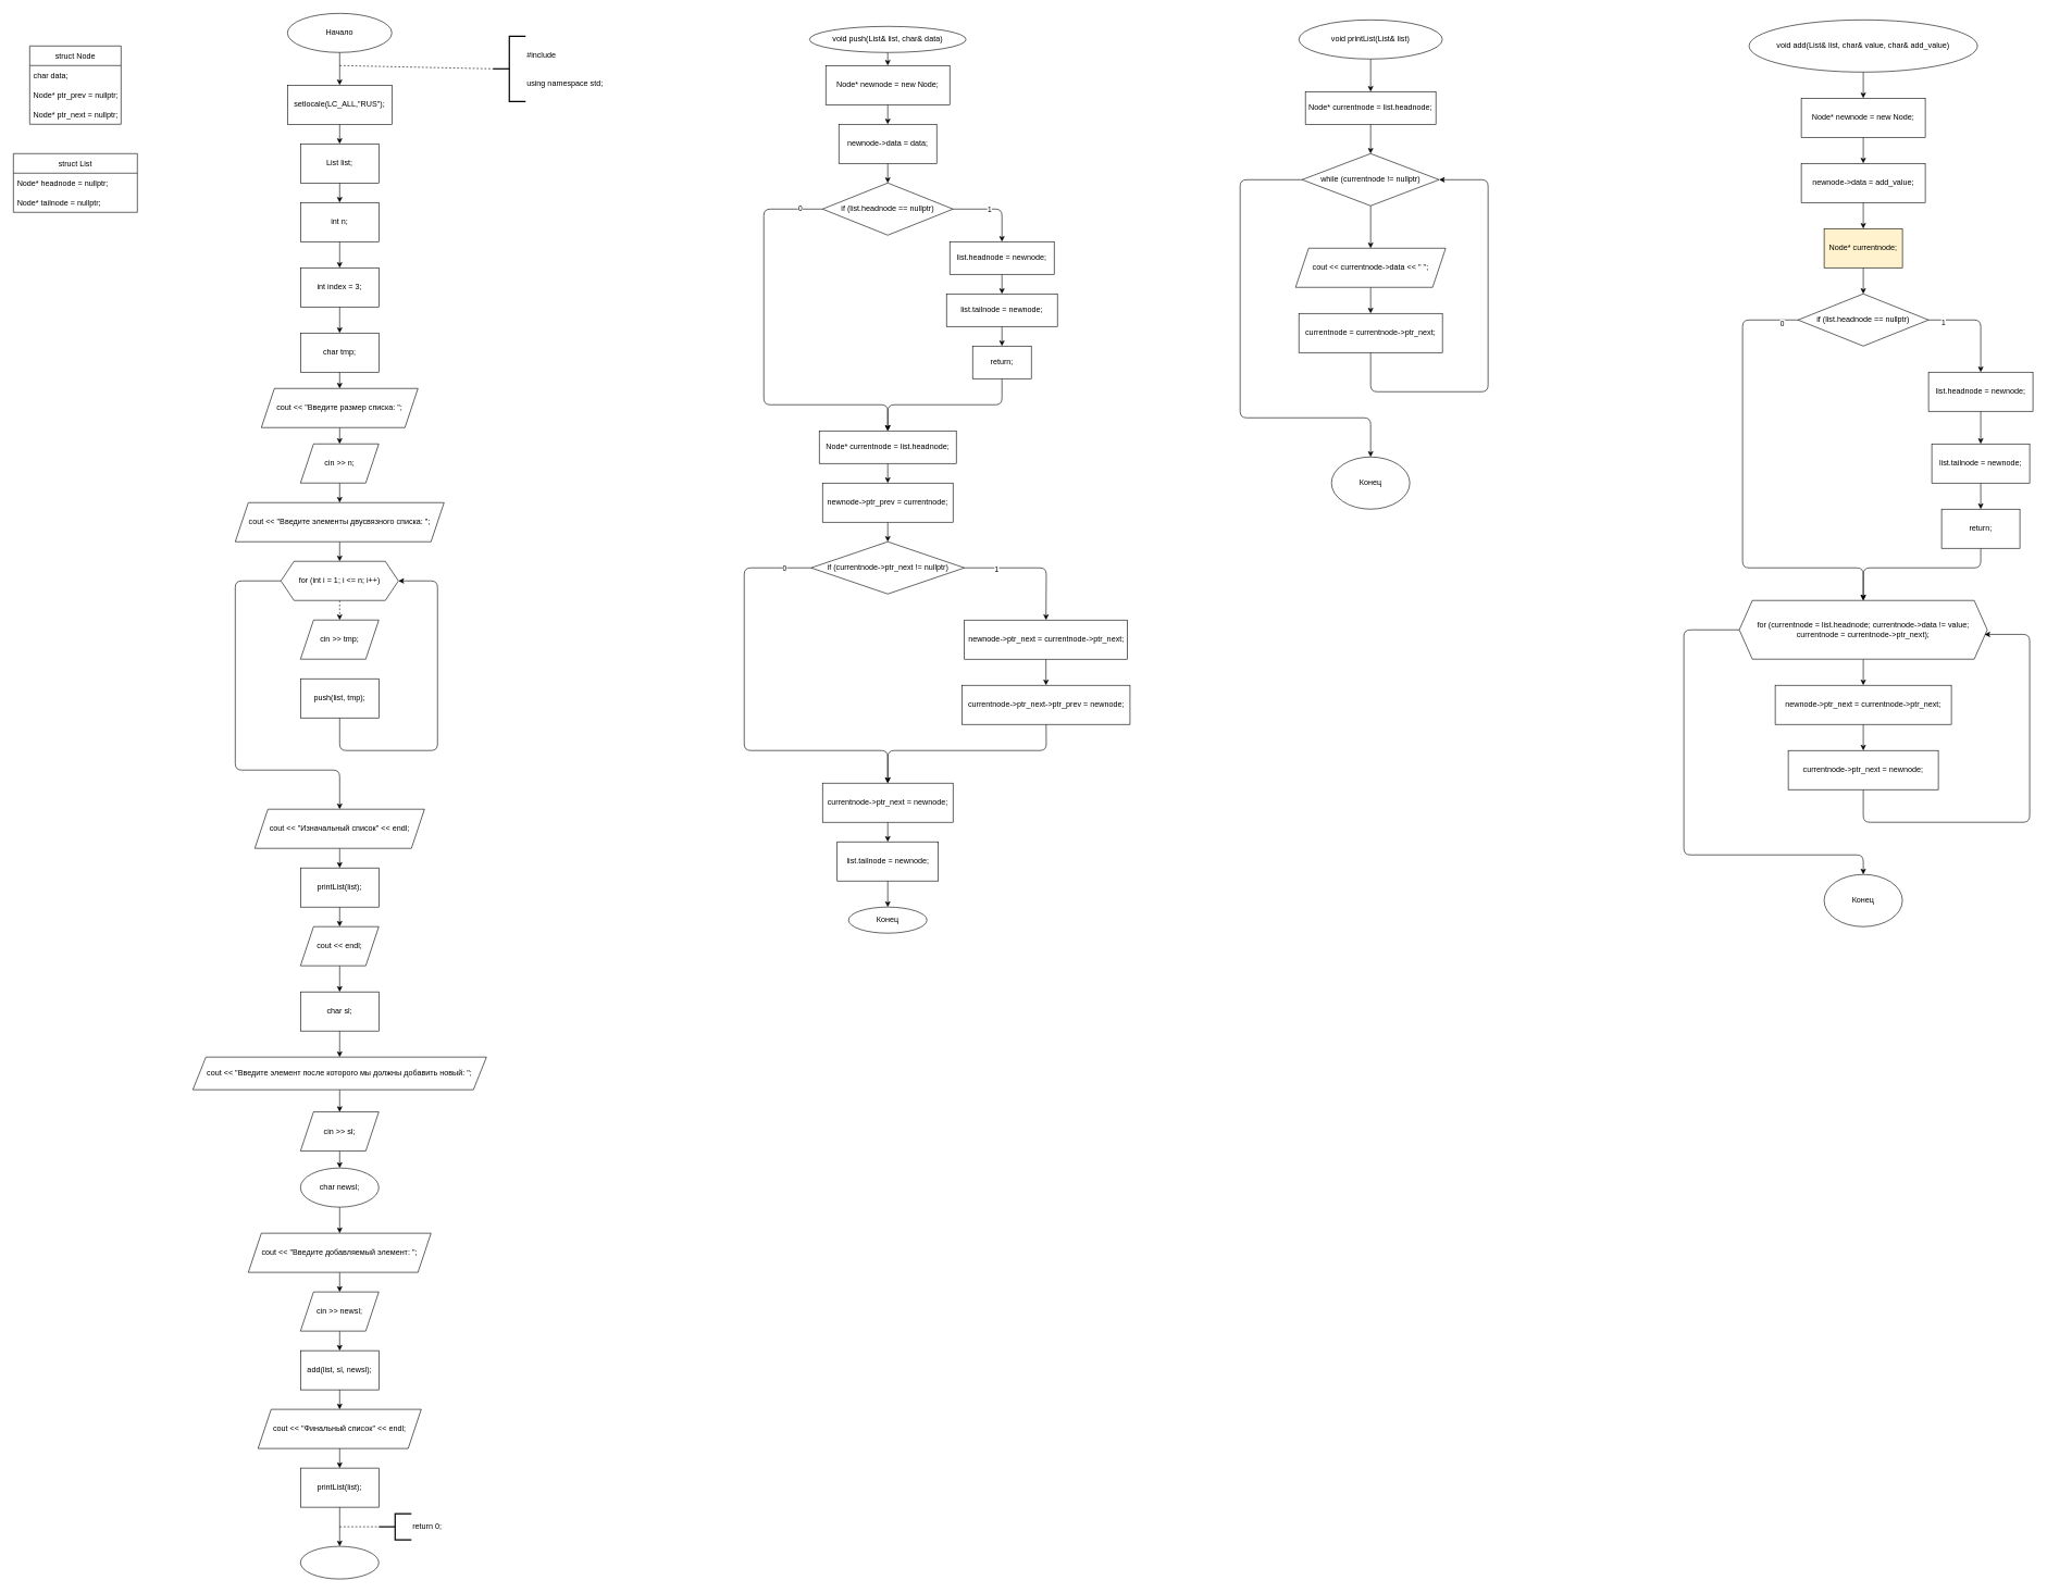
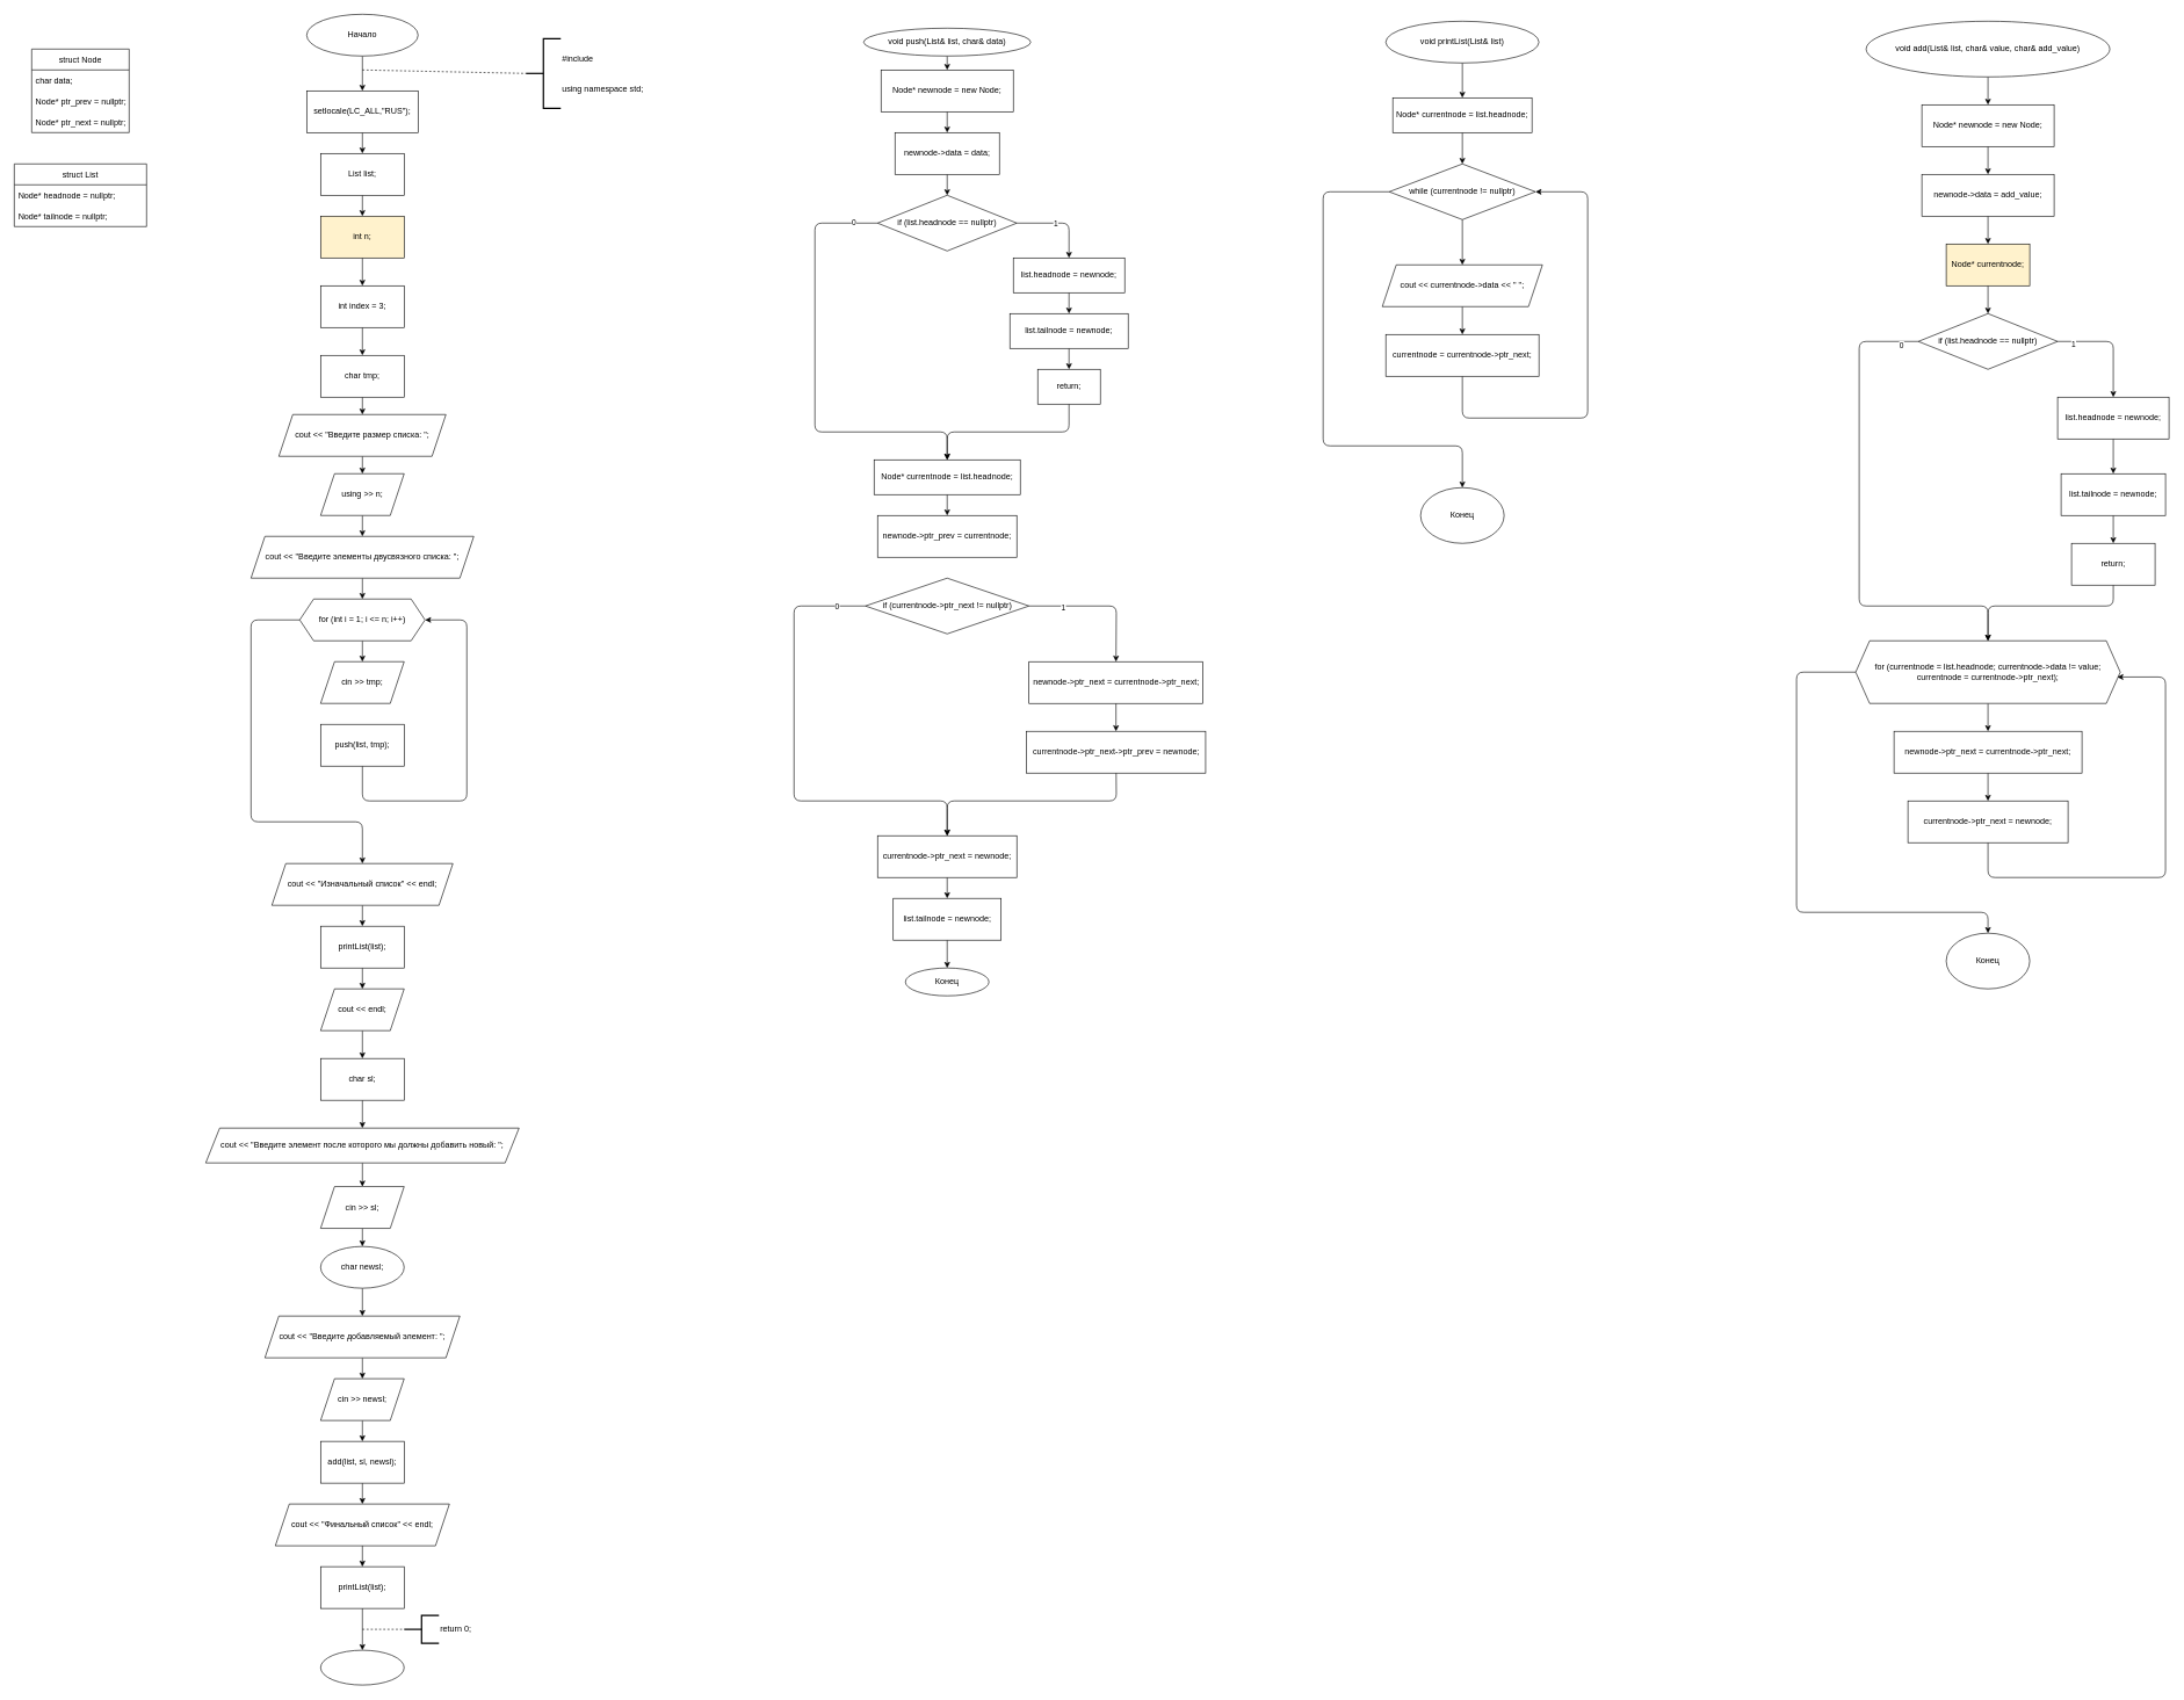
- <mxCell id="9" value="int n;" style="rounded=0;whiteSpace=wrap;html=1;" vertex="1" parent="1"><mxGeometry x="460" y="310" width="120" height="60" as="geometry" /></mxCell>
+ <mxCell id="9" value="int n;" style="rounded=0;whiteSpace=wrap;html=1;fillColor=#fff2cc;" vertex="1" parent="1"><mxGeometry x="460" y="310" width="120" height="60" as="geometry" /></mxCell>
- <mxCell id="19" value="cin &gt;&gt; n;" style="shape=parallelogram;perimeter=parallelogramPerimeter;whiteSpace=wrap;html=1;fixedSize=1;" vertex="1" parent="1"><mxGeometry x="460" y="680" width="120" height="60" as="geometry" /></mxCell>
+ <mxCell id="19" value="using &gt;&gt; n;" style="shape=parallelogram;perimeter=parallelogramPerimeter;whiteSpace=wrap;html=1;fixedSize=1;" vertex="1" parent="1"><mxGeometry x="460" y="680" width="120" height="60" as="geometry" /></mxCell>
- <mxCell id="81" value="" style="edgeStyle=none;html=1;" edge="1" parent="1" source="82" target="87"><mxGeometry relative="1" as="geometry" /></mxCell>
- <mxCell id="22" value="" style="edgeStyle=none;html=1;dashed=1;" edge="1" parent="1" source="24" target="25"><mxGeometry relative="1" as="geometry" /></mxCell>
+ <mxCell id="22" value="" style="edgeStyle=none;html=1;" edge="1" parent="1" source="24" target="25"><mxGeometry relative="1" as="geometry" /></mxCell>
